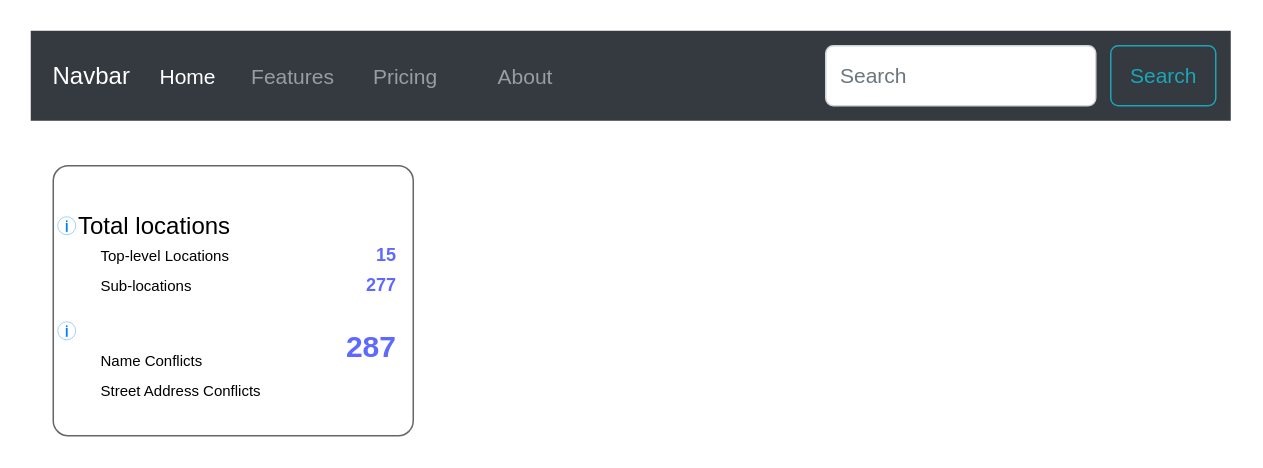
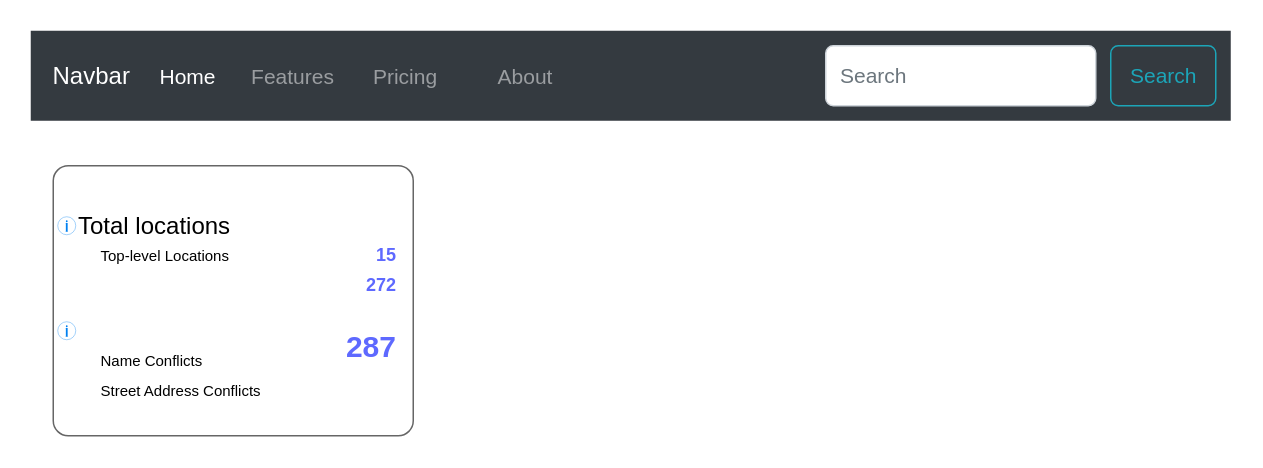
- <mxCell id="5" value="&lt;div style=&quot;font-size: 10px;&quot; align=&quot;left&quot;&gt;Sub-locations&lt;/div&gt;" style="text;html=1;align=left;verticalAlign=middle;resizable=0;points=[];autosize=1;strokeColor=none;fillColor=none;fontSize=10;" vertex="1" parent="2"><mxGeometry x="30" y="80" width="80" height="20" as="geometry" /></mxCell>
- <mxCell id="10" value="277" style="text;html=1;align=right;verticalAlign=middle;resizable=0;points=[];autosize=1;strokeColor=none;fillColor=none;fontSize=12;fontStyle=1;fontColor=#5E69FF;" vertex="1" parent="2"><mxGeometry x="190" y="80" width="40" height="20" as="geometry" /></mxCell>
+ <mxCell id="10" value="272" style="text;html=1;align=right;verticalAlign=middle;resizable=0;points=[];autosize=1;strokeColor=none;fillColor=none;fontSize=12;fontStyle=1;fontColor=#5E69FF;" vertex="1" parent="2"><mxGeometry x="190" y="80" width="40" height="20" as="geometry" /></mxCell>
